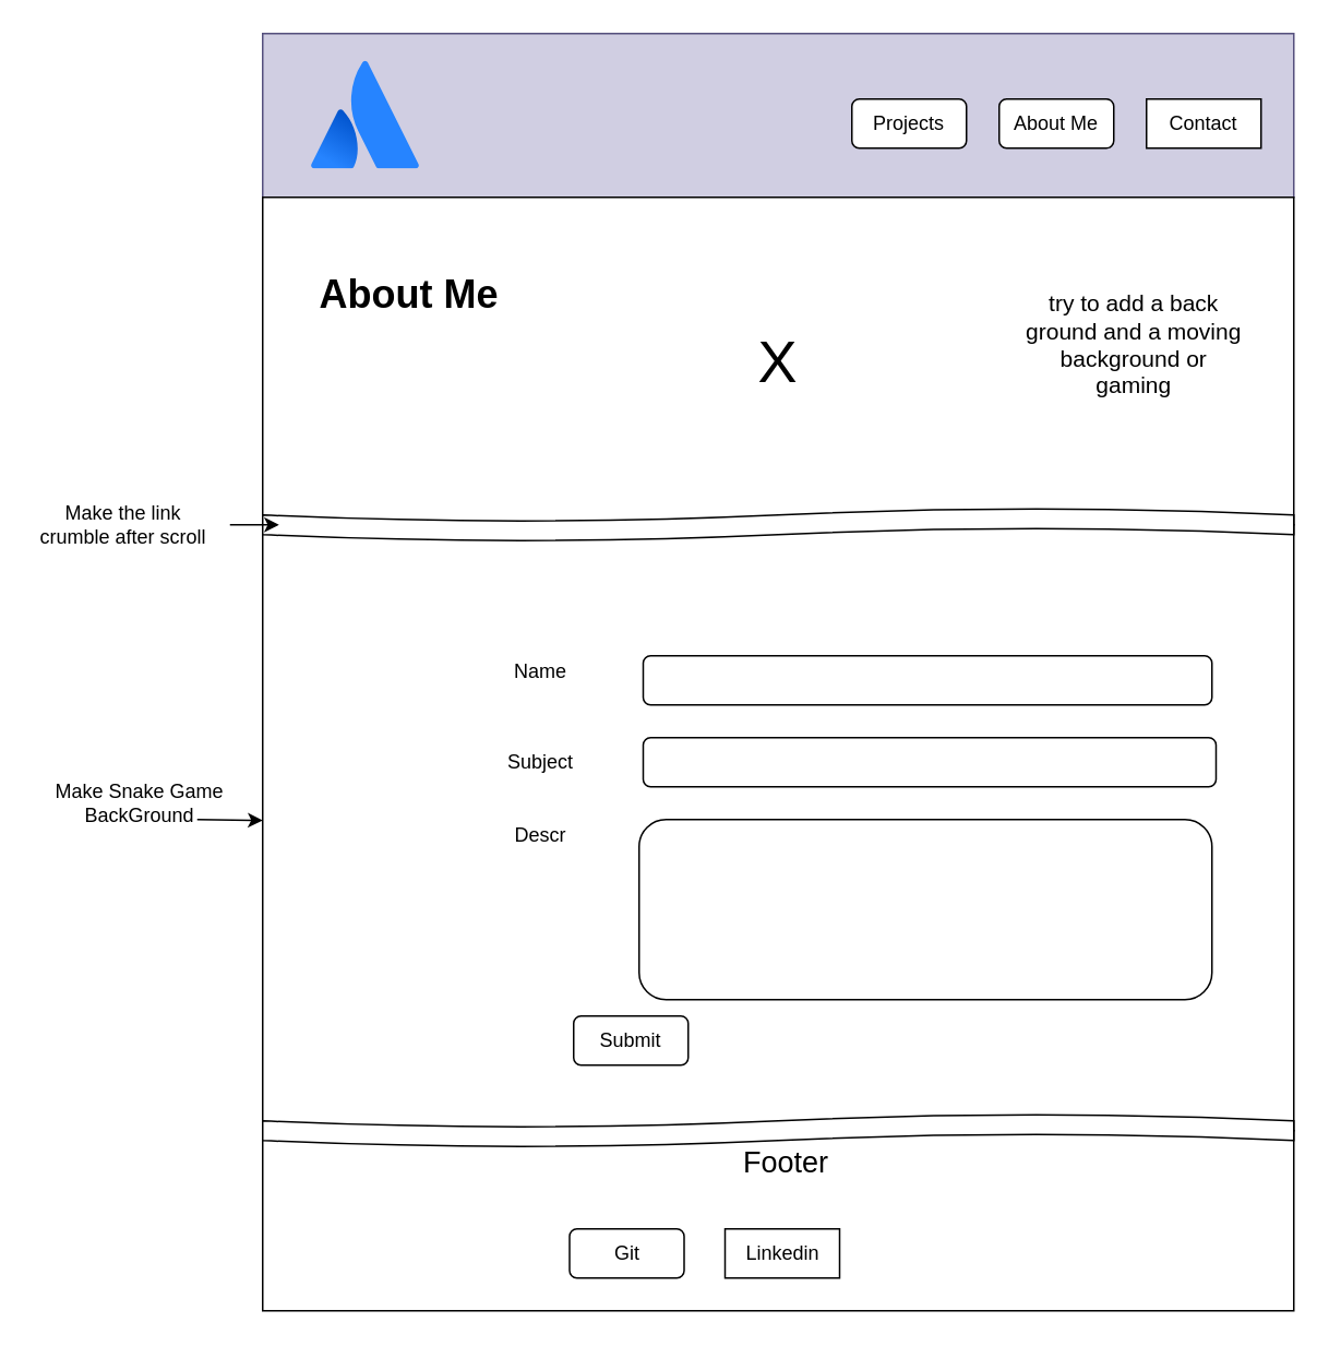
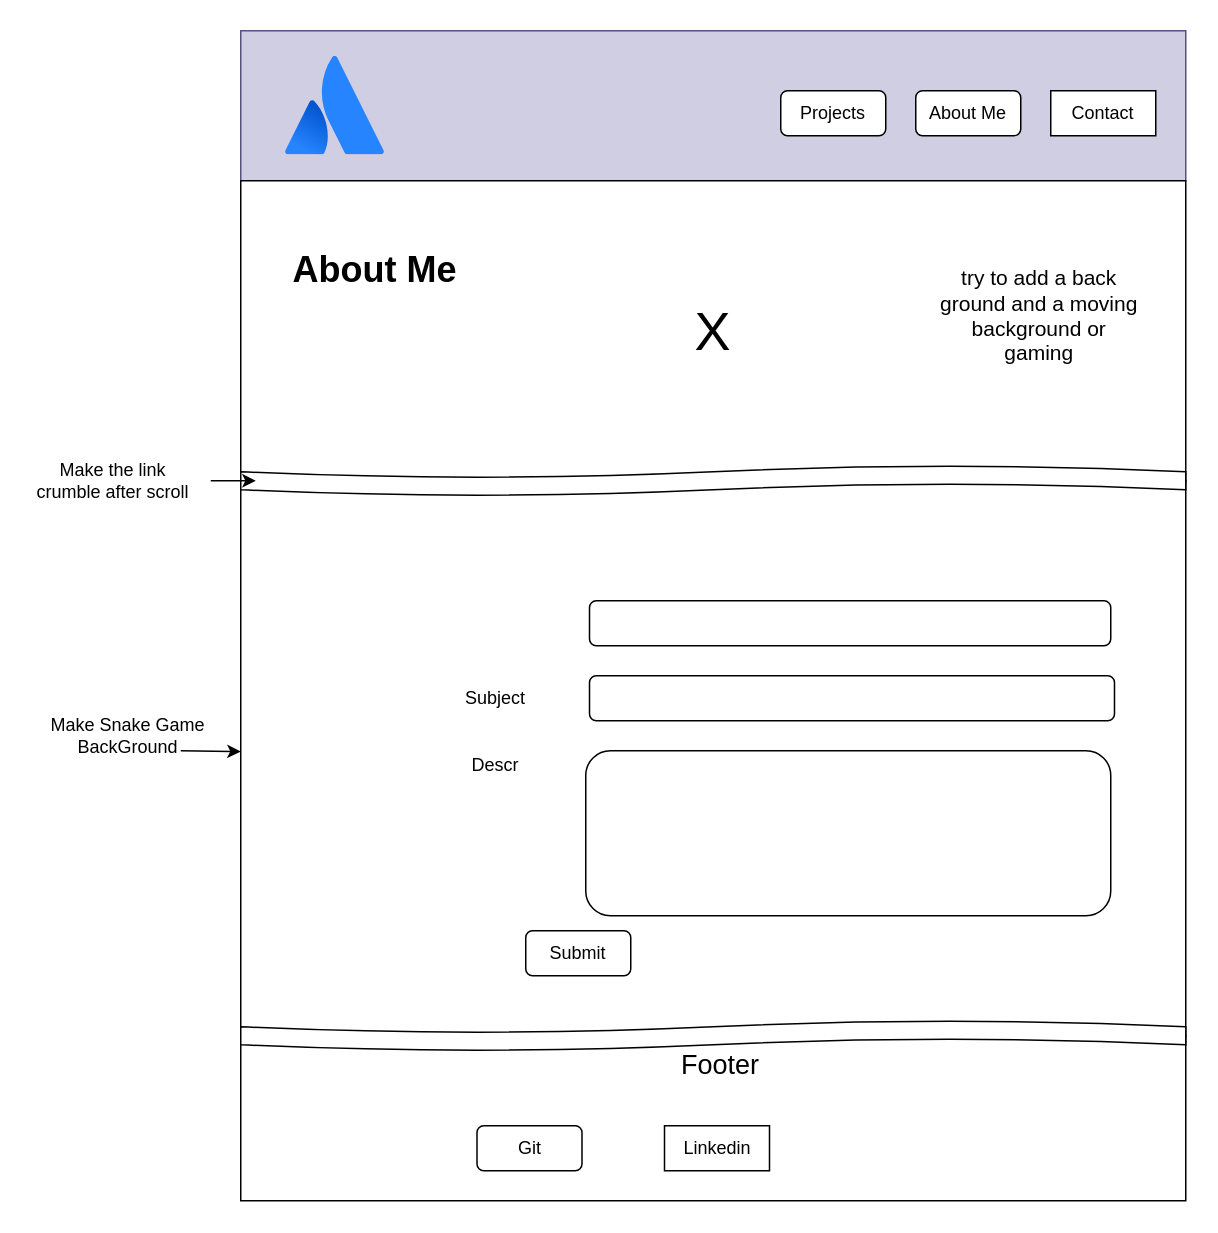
- <mxCell id="25" value="Name" style="text;html=1;strokeColor=none;fillColor=none;align=center;verticalAlign=middle;whiteSpace=wrap;rounded=0;" vertex="1" parent="1"><mxGeometry x="300" y="400" width="60" height="20" as="geometry" /></mxCell>
- <mxCell id="21" value="Git" style="rounded=1;whiteSpace=wrap;html=1;" vertex="1" parent="1"><mxGeometry x="347.5" y="750" width="70" height="30" as="geometry" /></mxCell>
+ <mxCell id="21" value="Git" style="rounded=1;whiteSpace=wrap;html=1;" vertex="1" parent="1"><mxGeometry x="317.5" y="750" width="70" height="30" as="geometry" /></mxCell>
